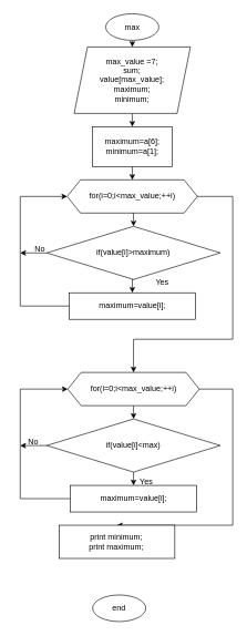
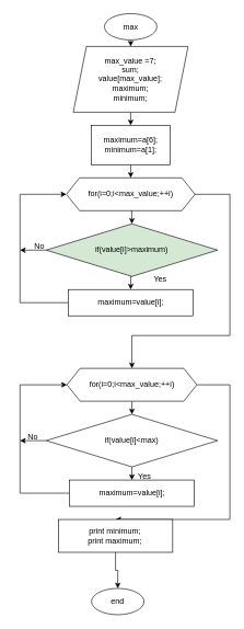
- <mxCell id="23" value="if(value[i]&amp;gt;maximum)" style="rhombus;whiteSpace=wrap;html=1;" vertex="1" parent="1"><mxGeometry x="70" y="340" width="261.25" height="80" as="geometry" /></mxCell>
+ <mxCell id="23" value="if(value[i]&amp;gt;maximum)" style="rhombus;whiteSpace=wrap;html=1;fillColor=#d5e8d4;" vertex="1" parent="1"><mxGeometry x="70" y="340" width="261.25" height="80" as="geometry" /></mxCell>
+ <mxCell id="15" style="edgeStyle=orthogonalEdgeStyle;rounded=0;orthogonalLoop=1;jettySize=auto;html=1;exitX=0.5;exitY=1;exitDx=0;exitDy=0;entryX=0.5;entryY=0;entryDx=0;entryDy=0;" edge="1" parent="1" source="16" target="4"><mxGeometry relative="1" as="geometry" /></mxCell>
